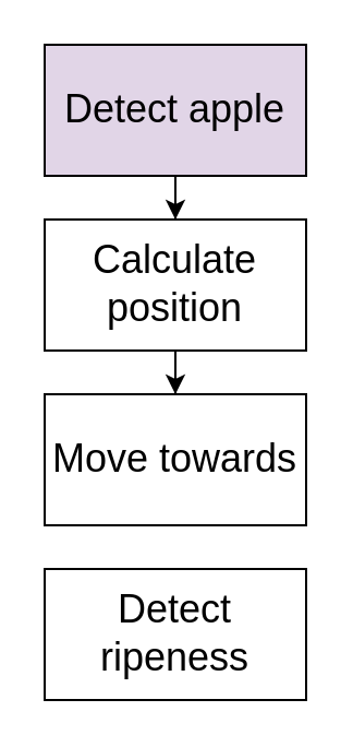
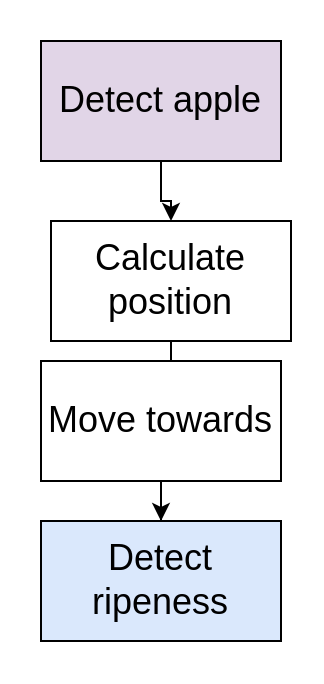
- <mxCell id="5" value="&lt;font style=&quot;font-size: 18px;&quot;&gt;Calculate position&lt;/font&gt;" style="rounded=0;whiteSpace=wrap;html=1;" vertex="1" parent="1"><mxGeometry x="20" y="100" width="120" height="60" as="geometry" /></mxCell>
+ <mxCell id="5" value="&lt;font style=&quot;font-size: 18px;&quot;&gt;Calculate position&lt;/font&gt;" style="rounded=0;whiteSpace=wrap;html=1;" vertex="1" parent="1"><mxGeometry x="25" y="110" width="120" height="60" as="geometry" /></mxCell>
+ <mxCell id="6" value="" style="edgeStyle=orthogonalEdgeStyle;rounded=0;orthogonalLoop=1;jettySize=auto;html=1;fontSize=18;" edge="1" parent="1" source="7" target="8"><mxGeometry relative="1" as="geometry" /></mxCell>
- <mxCell id="8" value="&lt;font style=&quot;font-size: 18px;&quot;&gt;Detect ripeness&lt;/font&gt;" style="rounded=0;whiteSpace=wrap;html=1;" vertex="1" parent="1"><mxGeometry x="20" y="260" width="120" height="60" as="geometry" /></mxCell>
+ <mxCell id="8" value="&lt;font style=&quot;font-size: 18px;&quot;&gt;Detect ripeness&lt;/font&gt;" style="rounded=0;whiteSpace=wrap;html=1;fillColor=#dae8fc;" vertex="1" parent="1"><mxGeometry x="20" y="260" width="120" height="60" as="geometry" /></mxCell>
